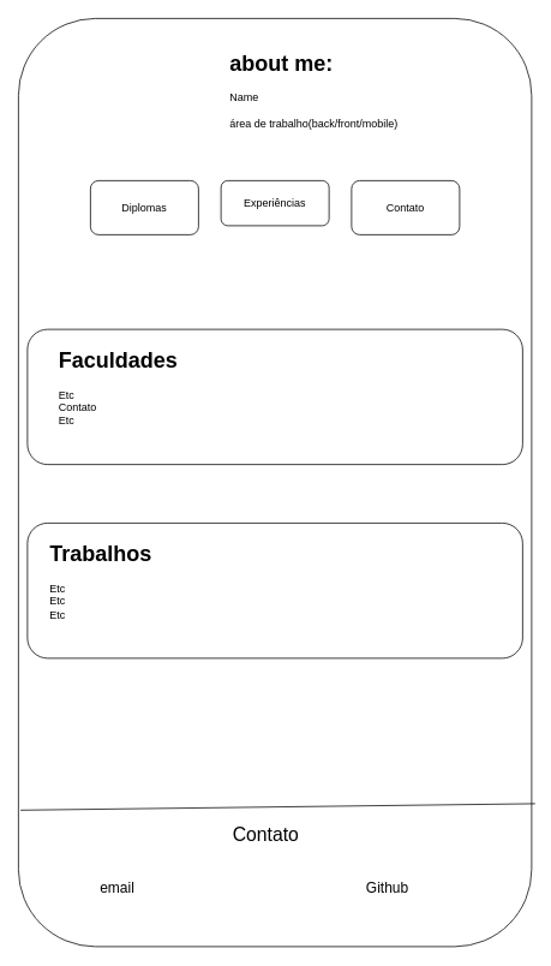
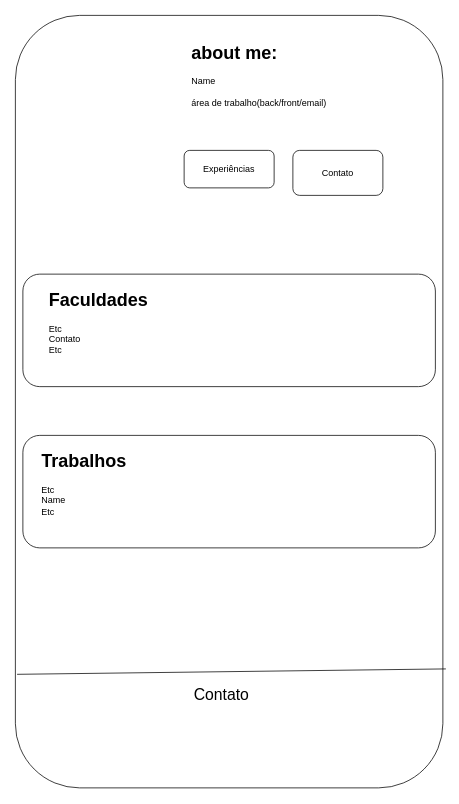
- <mxCell id="3" value="&lt;h1&gt;about me:&lt;/h1&gt;&lt;div&gt;Name&lt;/div&gt;&lt;div&gt;&lt;br&gt;&lt;/div&gt;&lt;div&gt;área de trabalho(back/front/mobile)&lt;/div&gt;" style="text;html=1;strokeColor=none;fillColor=none;spacing=5;spacingTop=-20;whiteSpace=wrap;overflow=hidden;rounded=0;" vertex="1" parent="1"><mxGeometry x="250" y="50" width="260" height="120" as="geometry" /></mxCell>
+ <mxCell id="3" value="&lt;h1&gt;about me:&lt;/h1&gt;&lt;div&gt;Name&lt;/div&gt;&lt;div&gt;&lt;br&gt;&lt;/div&gt;&lt;div&gt;área de trabalho(back/front/email)&lt;/div&gt;" style="text;html=1;strokeColor=none;fillColor=none;spacing=5;spacingTop=-20;whiteSpace=wrap;overflow=hidden;rounded=0;" vertex="1" parent="1"><mxGeometry x="250" y="50" width="260" height="120" as="geometry" /></mxCell>
- <mxCell id="4" value="Diplomas" style="rounded=1;whiteSpace=wrap;html=1;" vertex="1" parent="1"><mxGeometry x="100" y="200" width="120" height="60" as="geometry" /></mxCell>
- <mxCell id="10" value="&lt;h1 style=&quot;border-color: var(--border-color);&quot;&gt;Trabalhos&lt;/h1&gt;&lt;h1&gt;&lt;p style=&quot;border-color: var(--border-color); font-size: 12px; font-weight: 400;&quot;&gt;Etc&lt;br style=&quot;border-color: var(--border-color);&quot;&gt;Etc&lt;br style=&quot;border-color: var(--border-color);&quot;&gt;Etc&lt;/p&gt;&lt;/h1&gt;" style="text;html=1;strokeColor=none;fillColor=none;spacing=5;spacingTop=-20;whiteSpace=wrap;overflow=hidden;rounded=0;" vertex="1" parent="1"><mxGeometry x="50" y="595" width="190" height="120" as="geometry" /></mxCell>
+ <mxCell id="10" value="&lt;h1 style=&quot;border-color: var(--border-color);&quot;&gt;Trabalhos&lt;/h1&gt;&lt;h1&gt;&lt;p style=&quot;border-color: var(--border-color); font-size: 12px; font-weight: 400;&quot;&gt;Etc&lt;br style=&quot;border-color: var(--border-color);&quot;&gt;Name&lt;br style=&quot;border-color: var(--border-color);&quot;&gt;Etc&lt;/p&gt;&lt;/h1&gt;" style="text;html=1;strokeColor=none;fillColor=none;spacing=5;spacingTop=-20;whiteSpace=wrap;overflow=hidden;rounded=0;" vertex="1" parent="1"><mxGeometry x="50" y="595" width="190" height="120" as="geometry" /></mxCell>
- <mxCell id="13" value="&lt;font style=&quot;font-size: 16px;&quot;&gt;email&lt;/font&gt;" style="text;html=1;strokeColor=none;fillColor=none;align=center;verticalAlign=middle;whiteSpace=wrap;rounded=0;" vertex="1" parent="1"><mxGeometry x="100" y="970" width="60" height="30" as="geometry" /></mxCell>
- <mxCell id="14" value="&lt;font style=&quot;font-size: 16px;&quot;&gt;Github&lt;/font&gt;" style="text;html=1;strokeColor=none;fillColor=none;align=center;verticalAlign=middle;whiteSpace=wrap;rounded=0;" vertex="1" parent="1"><mxGeometry x="400" y="970" width="60" height="30" as="geometry" /></mxCell>
